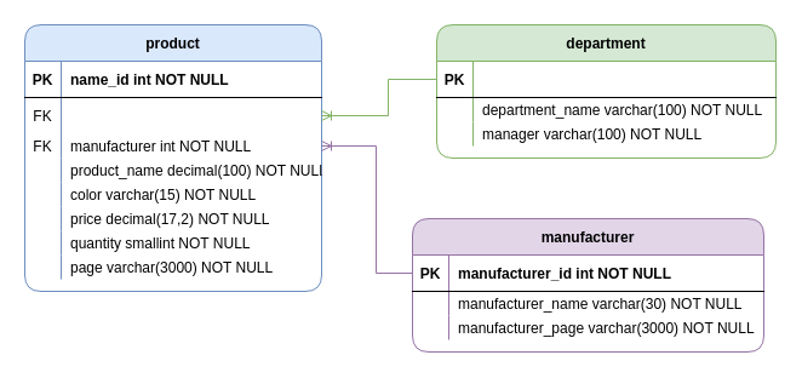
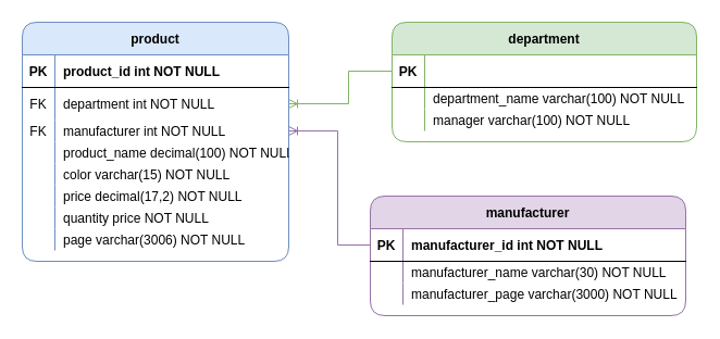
- <mxCell id="5" value="name_id int NOT NULL" style="shape=partialRectangle;overflow=hidden;connectable=0;fillColor=none;top=0;left=0;bottom=0;right=0;align=left;spacingLeft=6;fontStyle=1;rounded=1;" parent="3" vertex="1"><mxGeometry x="30" width="215" height="30" as="geometry"><mxRectangle width="215" height="30" as="alternateBounds" /></mxGeometry></mxCell>
+ <mxCell id="5" value="product_id int NOT NULL" style="shape=partialRectangle;overflow=hidden;connectable=0;fillColor=none;top=0;left=0;bottom=0;right=0;align=left;spacingLeft=6;fontStyle=1;rounded=1;" parent="3" vertex="1"><mxGeometry x="30" width="215" height="30" as="geometry"><mxRectangle width="215" height="30" as="alternateBounds" /></mxGeometry></mxCell>
+ <mxCell id="8" value="department int NOT NULL        " style="shape=partialRectangle;overflow=hidden;connectable=0;fillColor=none;top=0;left=0;bottom=0;right=0;align=left;spacingLeft=6;rounded=1;" parent="6" vertex="1"><mxGeometry x="30" width="215" height="30" as="geometry"><mxRectangle width="215" height="30" as="alternateBounds" /></mxGeometry></mxCell>
- <mxCell id="23" value="quantity smallint NOT NULL " style="shape=partialRectangle;connectable=0;fillColor=none;top=0;left=0;bottom=0;right=0;align=left;spacingLeft=6;overflow=hidden;rounded=1;" vertex="1" parent="21"><mxGeometry x="30" width="215" height="20" as="geometry"><mxRectangle width="215" height="20" as="alternateBounds" /></mxGeometry></mxCell>
+ <mxCell id="23" value="quantity price NOT NULL " style="shape=partialRectangle;connectable=0;fillColor=none;top=0;left=0;bottom=0;right=0;align=left;spacingLeft=6;overflow=hidden;rounded=1;" vertex="1" parent="21"><mxGeometry x="30" width="215" height="20" as="geometry"><mxRectangle width="215" height="20" as="alternateBounds" /></mxGeometry></mxCell>
- <mxCell id="26" value="page varchar(3000) NOT NULL " style="shape=partialRectangle;connectable=0;fillColor=none;top=0;left=0;bottom=0;right=0;align=left;spacingLeft=6;overflow=hidden;rounded=1;" parent="24" vertex="1"><mxGeometry x="30" width="215" height="20" as="geometry"><mxRectangle width="215" height="20" as="alternateBounds" /></mxGeometry></mxCell>
+ <mxCell id="26" value="page varchar(3006) NOT NULL " style="shape=partialRectangle;connectable=0;fillColor=none;top=0;left=0;bottom=0;right=0;align=left;spacingLeft=6;overflow=hidden;rounded=1;" parent="24" vertex="1"><mxGeometry x="30" width="215" height="20" as="geometry"><mxRectangle width="215" height="20" as="alternateBounds" /></mxGeometry></mxCell>
